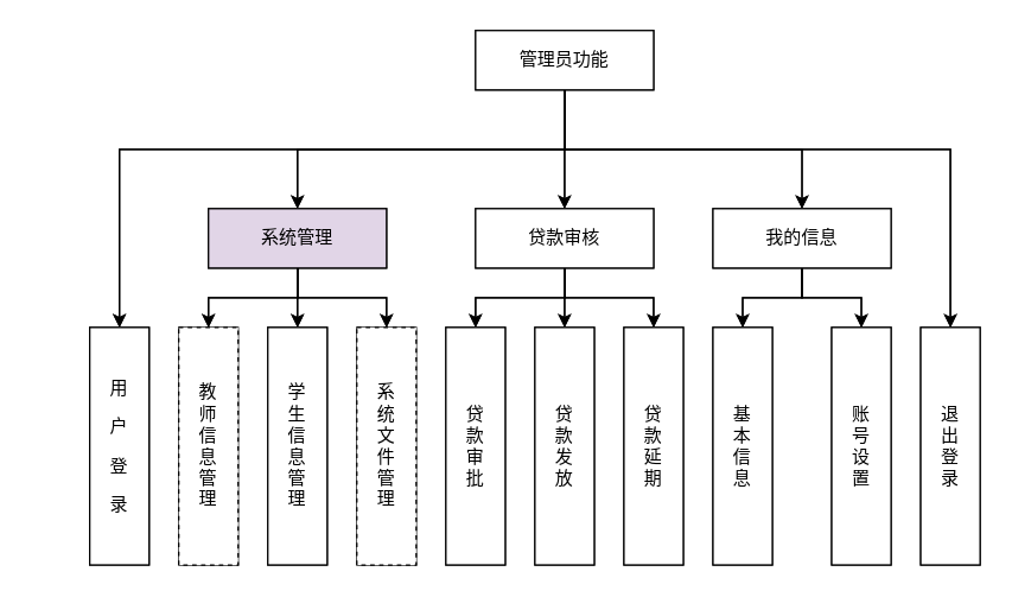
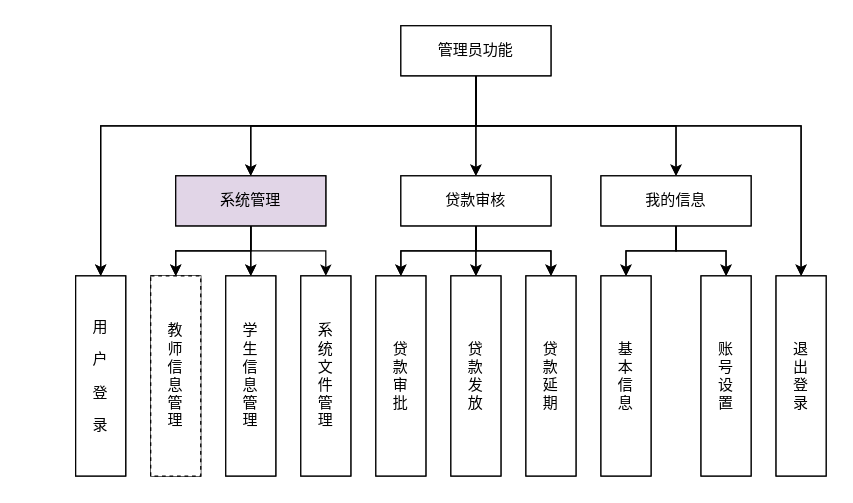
- <mxCell id="37" style="edgeStyle=orthogonalEdgeStyle;rounded=0;orthogonalLoop=1;jettySize=auto;html=1;exitX=0.5;exitY=1;exitDx=0;exitDy=0;" edge="1" parent="1" source="39" target="42"><mxGeometry relative="1" as="geometry"><mxPoint x="303" y="210" as="targetPoint" /></mxGeometry></mxCell>
- <mxCell id="42" value="系&lt;br&gt;统&lt;br&gt;文&lt;br&gt;件&lt;br&gt;管&lt;br&gt;理" style="rounded=0;whiteSpace=wrap;html=1;dashed=1;" vertex="1" parent="1"><mxGeometry x="240" y="220" width="40" height="160" as="geometry" /></mxCell>
+ <mxCell id="42" value="系&lt;br&gt;统&lt;br&gt;文&lt;br&gt;件&lt;br&gt;管&lt;br&gt;理" style="rounded=0;whiteSpace=wrap;html=1;" vertex="1" parent="1"><mxGeometry x="240" y="220" width="40" height="160" as="geometry" /></mxCell>
